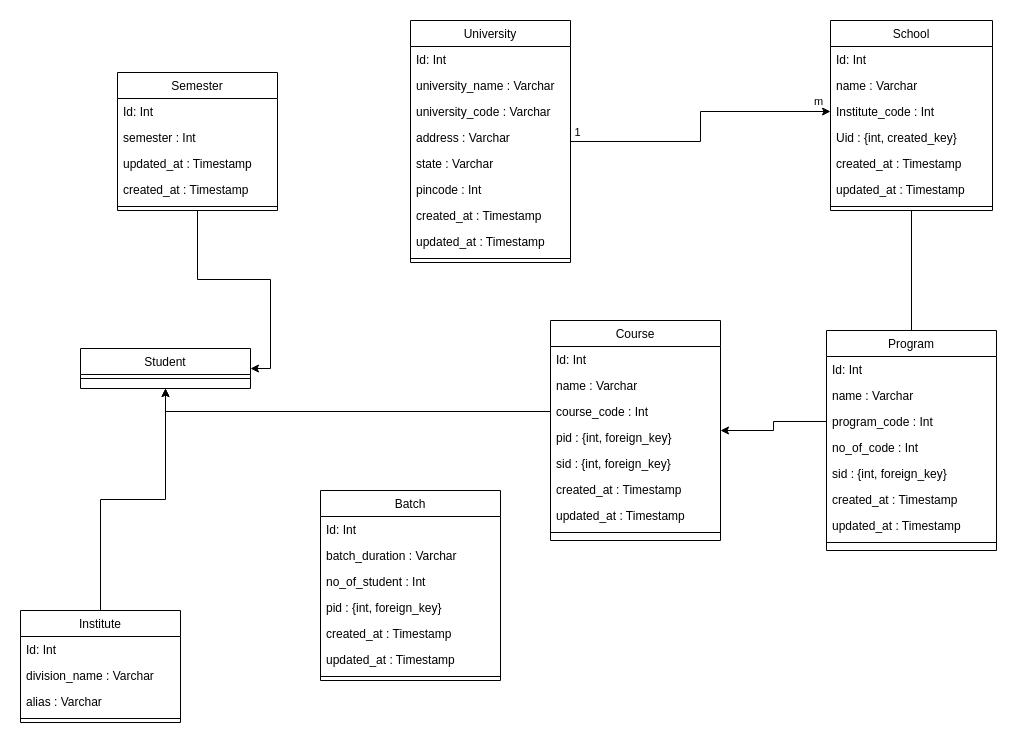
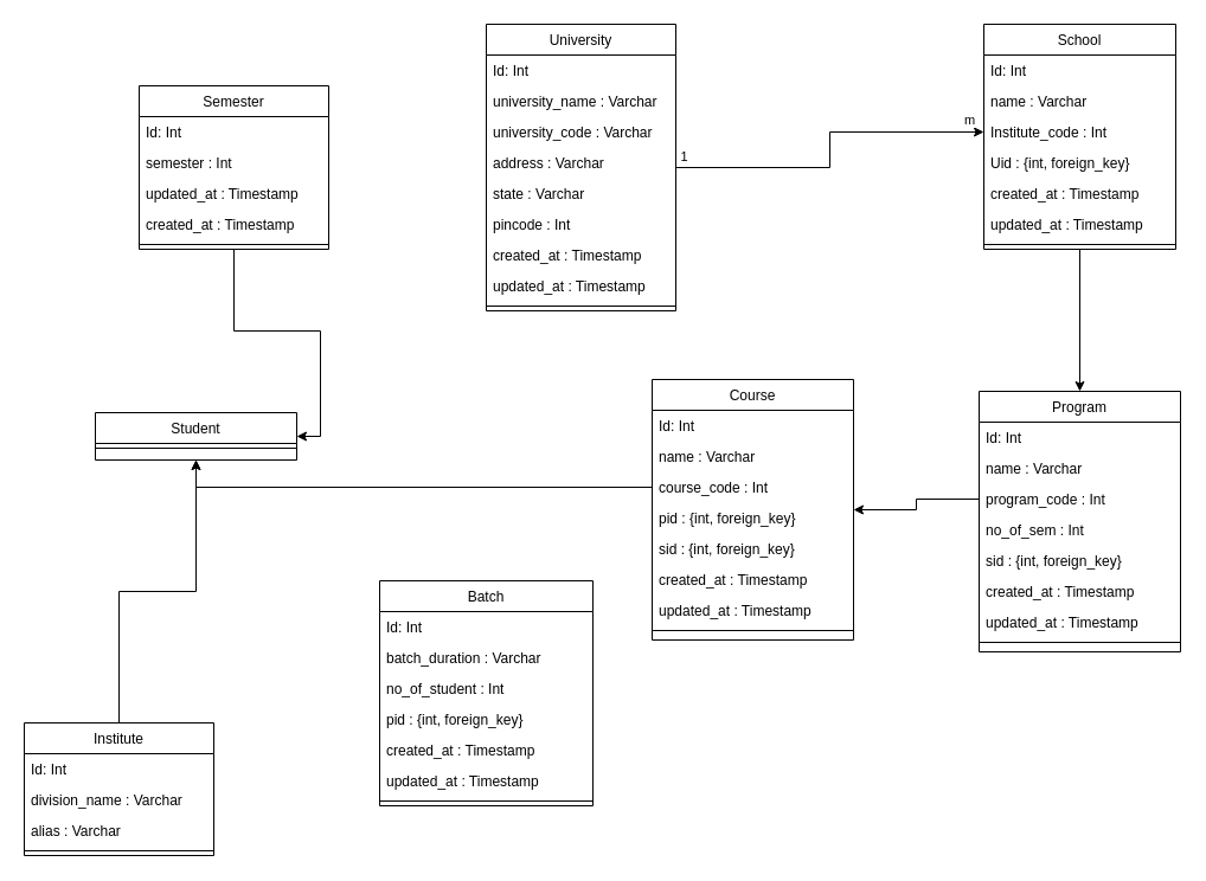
- <mxCell id="20" value="Uid : {int, created_key}" style="text;align=left;verticalAlign=top;spacingLeft=4;spacingRight=4;overflow=hidden;rotatable=0;points=[[0,0.5],[1,0.5]];portConstraint=eastwest;rounded=0;shadow=0;html=0;" parent="16" vertex="1"><mxGeometry y="104" width="162" height="26" as="geometry" /></mxCell>
+ <mxCell id="20" value="Uid : {int, foreign_key}" style="text;align=left;verticalAlign=top;spacingLeft=4;spacingRight=4;overflow=hidden;rotatable=0;points=[[0,0.5],[1,0.5]];portConstraint=eastwest;rounded=0;shadow=0;html=0;" parent="16" vertex="1"><mxGeometry y="104" width="162" height="26" as="geometry" /></mxCell>
- <mxCell id="15" style="edgeStyle=orthogonalEdgeStyle;rounded=0;orthogonalLoop=1;jettySize=auto;html=1;entryX=0.5;entryY=0;entryDx=0;entryDy=0;endArrow=none;" edge="1" parent="1" source="16" target="56"><mxGeometry relative="1" as="geometry" /></mxCell>
+ <mxCell id="15" style="edgeStyle=orthogonalEdgeStyle;rounded=0;orthogonalLoop=1;jettySize=auto;html=1;entryX=0.5;entryY=0;entryDx=0;entryDy=0;" edge="1" parent="1" source="16" target="56"><mxGeometry relative="1" as="geometry" /></mxCell>
- <mxCell id="60" value="no_of_code : Int" style="text;align=left;verticalAlign=top;spacingLeft=4;spacingRight=4;overflow=hidden;rotatable=0;points=[[0,0.5],[1,0.5]];portConstraint=eastwest;rounded=0;shadow=0;html=0;" vertex="1" parent="56"><mxGeometry y="104" width="170" height="26" as="geometry" /></mxCell>
+ <mxCell id="60" value="no_of_sem : Int" style="text;align=left;verticalAlign=top;spacingLeft=4;spacingRight=4;overflow=hidden;rotatable=0;points=[[0,0.5],[1,0.5]];portConstraint=eastwest;rounded=0;shadow=0;html=0;" vertex="1" parent="56"><mxGeometry y="104" width="170" height="26" as="geometry" /></mxCell>
